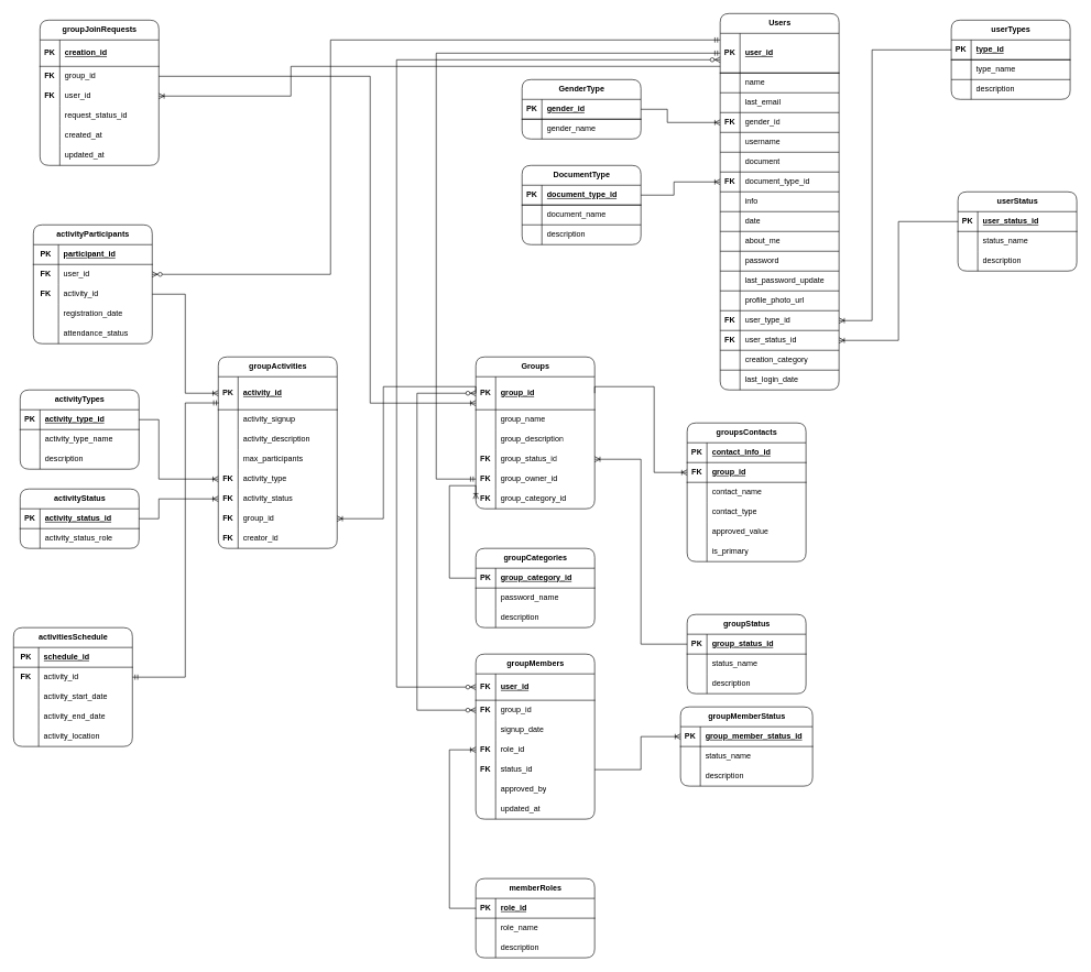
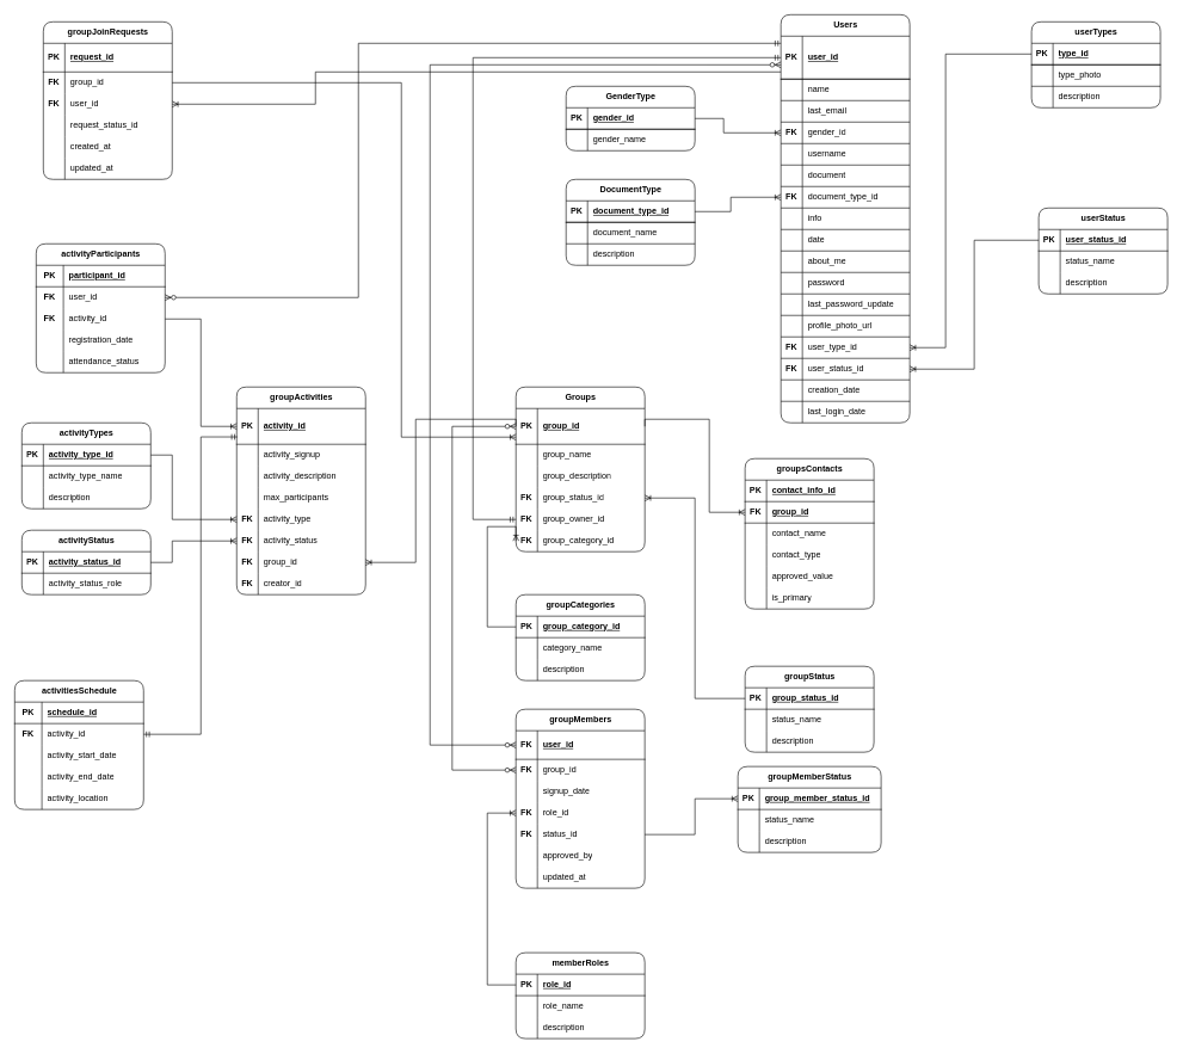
- <mxCell id="201" value="creation_id" style="shape=partialRectangle;connectable=0;fillColor=none;top=0;left=0;bottom=0;right=0;align=left;spacingLeft=6;fontStyle=5;overflow=hidden;whiteSpace=wrap;html=1;labelBackgroundColor=none;" parent="199" vertex="1"><mxGeometry x="30" width="150" height="40" as="geometry"><mxRectangle width="150" height="40" as="alternateBounds" /></mxGeometry></mxCell>
+ <mxCell id="201" value="request_id" style="shape=partialRectangle;connectable=0;fillColor=none;top=0;left=0;bottom=0;right=0;align=left;spacingLeft=6;fontStyle=5;overflow=hidden;whiteSpace=wrap;html=1;labelBackgroundColor=none;" parent="199" vertex="1"><mxGeometry x="30" width="150" height="40" as="geometry"><mxRectangle width="150" height="40" as="alternateBounds" /></mxGeometry></mxCell>
- <mxCell id="60" value="type_name" style="shape=partialRectangle;connectable=0;fillColor=none;top=0;left=0;bottom=0;right=0;align=left;spacingLeft=6;overflow=hidden;whiteSpace=wrap;html=1;labelBackgroundColor=none;" parent="58" vertex="1"><mxGeometry x="30" width="150" height="30" as="geometry"><mxRectangle width="150" height="30" as="alternateBounds" /></mxGeometry></mxCell>
+ <mxCell id="60" value="type_photo" style="shape=partialRectangle;connectable=0;fillColor=none;top=0;left=0;bottom=0;right=0;align=left;spacingLeft=6;overflow=hidden;whiteSpace=wrap;html=1;labelBackgroundColor=none;" parent="58" vertex="1"><mxGeometry x="30" width="150" height="30" as="geometry"><mxRectangle width="150" height="30" as="alternateBounds" /></mxGeometry></mxCell>
- <mxCell id="50" value="creation_category" style="shape=partialRectangle;connectable=0;fillColor=none;top=0;left=0;bottom=0;right=0;align=left;spacingLeft=6;overflow=hidden;whiteSpace=wrap;html=1;labelBackgroundColor=none;" parent="48" vertex="1"><mxGeometry x="30" width="150" height="30" as="geometry"><mxRectangle width="150" height="30" as="alternateBounds" /></mxGeometry></mxCell>
+ <mxCell id="50" value="creation_date" style="shape=partialRectangle;connectable=0;fillColor=none;top=0;left=0;bottom=0;right=0;align=left;spacingLeft=6;overflow=hidden;whiteSpace=wrap;html=1;labelBackgroundColor=none;" parent="48" vertex="1"><mxGeometry x="30" width="150" height="30" as="geometry"><mxRectangle width="150" height="30" as="alternateBounds" /></mxGeometry></mxCell>
- <mxCell id="193" value="password_name" style="shape=partialRectangle;connectable=0;fillColor=none;top=0;left=0;bottom=0;right=0;align=left;spacingLeft=6;overflow=hidden;whiteSpace=wrap;html=1;labelBackgroundColor=none;" parent="191" vertex="1"><mxGeometry x="30" width="150" height="30" as="geometry"><mxRectangle width="150" height="30" as="alternateBounds" /></mxGeometry></mxCell>
+ <mxCell id="193" value="category_name" style="shape=partialRectangle;connectable=0;fillColor=none;top=0;left=0;bottom=0;right=0;align=left;spacingLeft=6;overflow=hidden;whiteSpace=wrap;html=1;labelBackgroundColor=none;" parent="191" vertex="1"><mxGeometry x="30" width="150" height="30" as="geometry"><mxRectangle width="150" height="30" as="alternateBounds" /></mxGeometry></mxCell>
